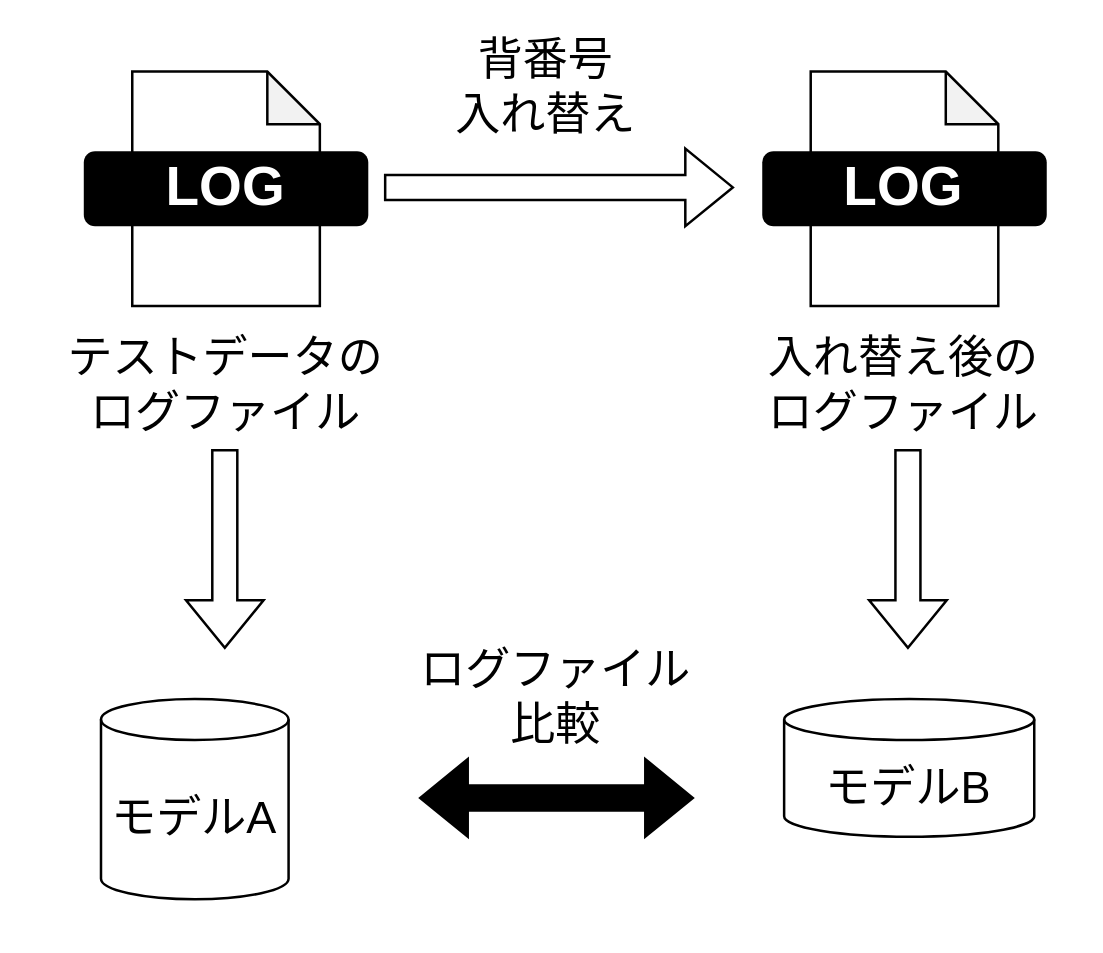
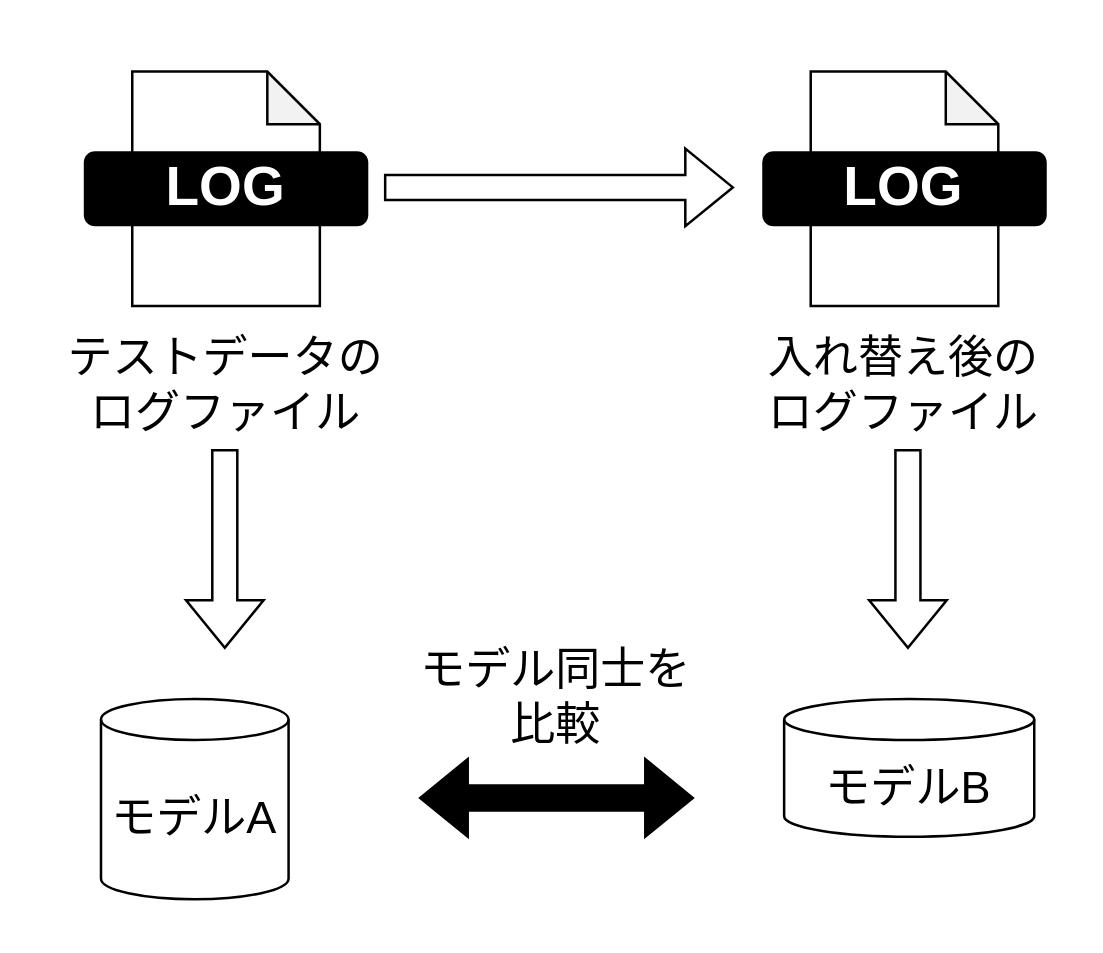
- <mxCell id="7" value="背番号&lt;br&gt;入れ替え" style="text;html=1;strokeColor=none;fillColor=none;align=center;verticalAlign=middle;whiteSpace=wrap;rounded=0;fontSize=18;fontColor=#000000;" parent="1" vertex="1"><mxGeometry x="163" y="20" width="110" height="30" as="geometry" /></mxCell>
- <mxCell id="15" value="ログファイル&lt;br&gt;比較" style="text;html=1;strokeColor=none;fillColor=none;align=center;verticalAlign=middle;whiteSpace=wrap;rounded=0;fontSize=18;fontColor=#000000;" parent="1" vertex="1"><mxGeometry x="166.5" y="249" width="110" height="60" as="geometry" /></mxCell>
+ <mxCell id="15" value="モデル同士を&lt;br&gt;比較" style="text;html=1;strokeColor=none;fillColor=none;align=center;verticalAlign=middle;whiteSpace=wrap;rounded=0;fontSize=18;fontColor=#000000;" parent="1" vertex="1"><mxGeometry x="166.5" y="249" width="110" height="60" as="geometry" /></mxCell>
